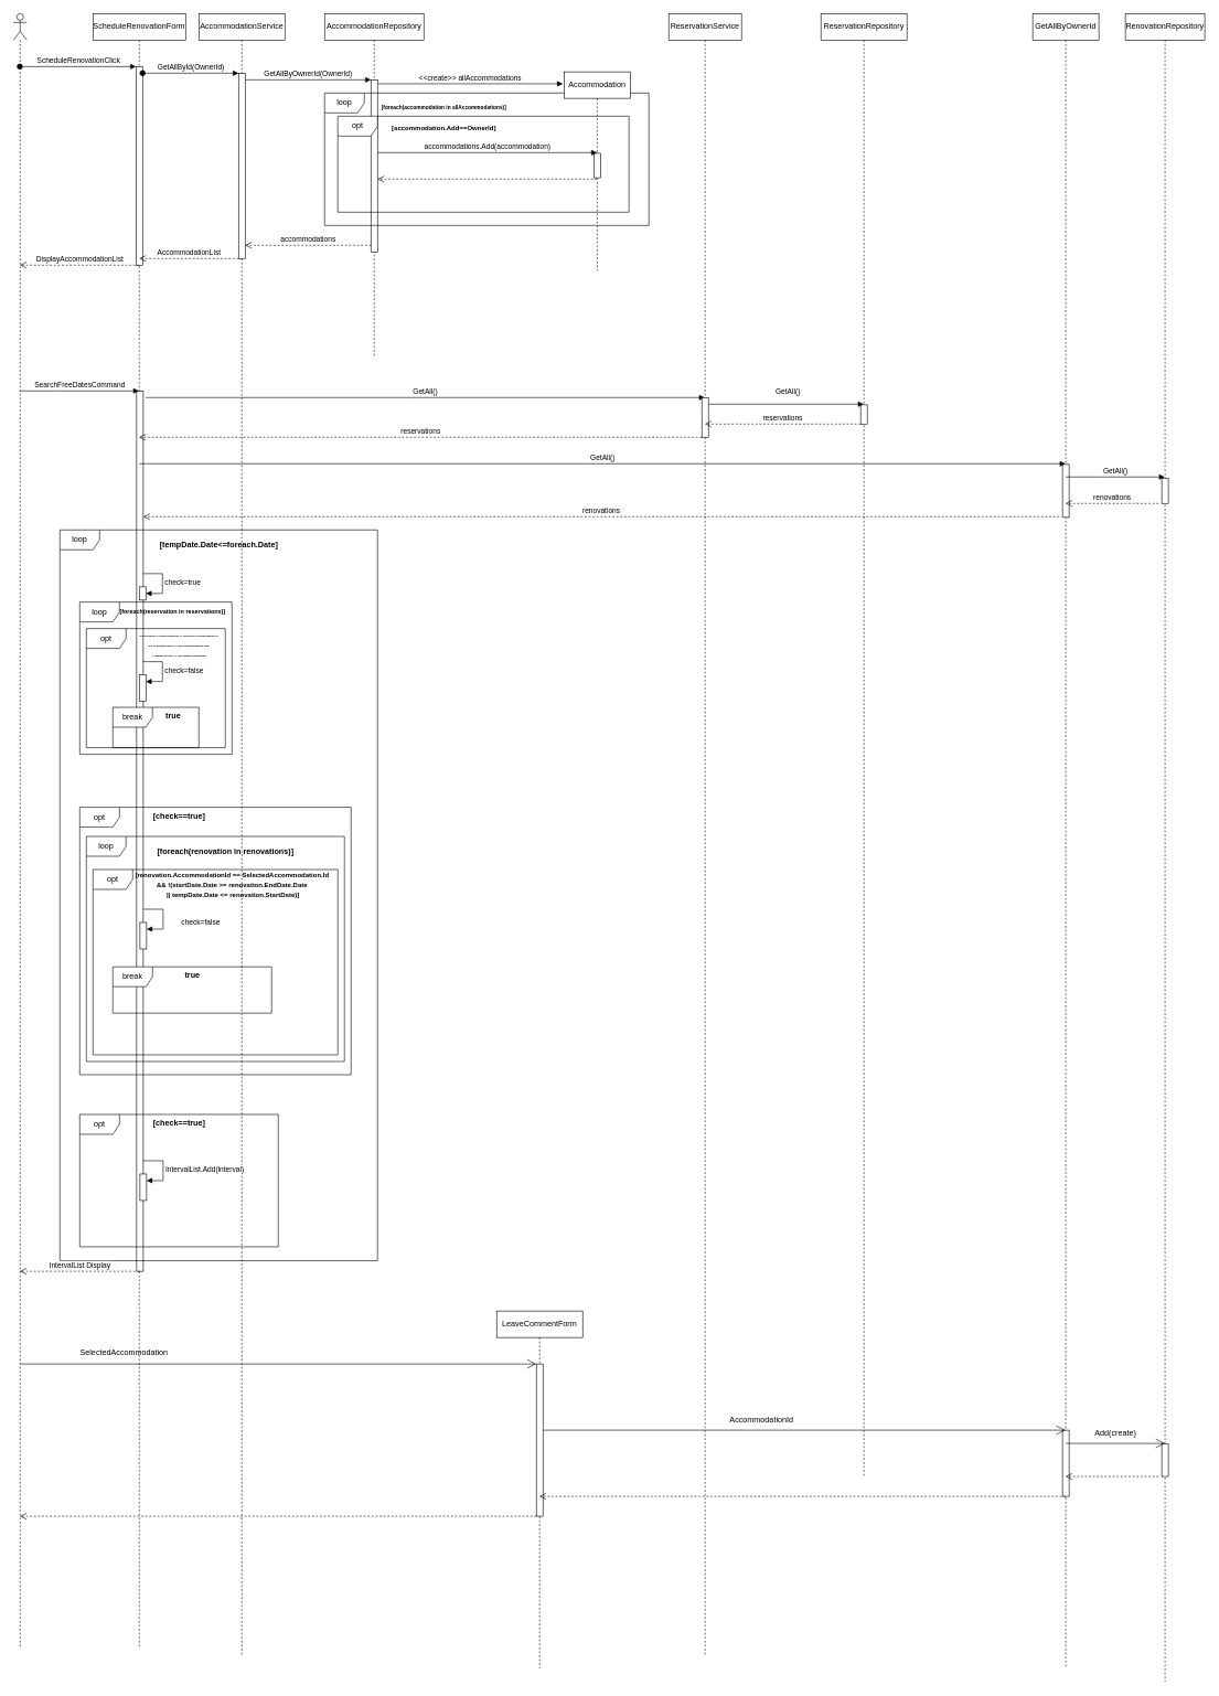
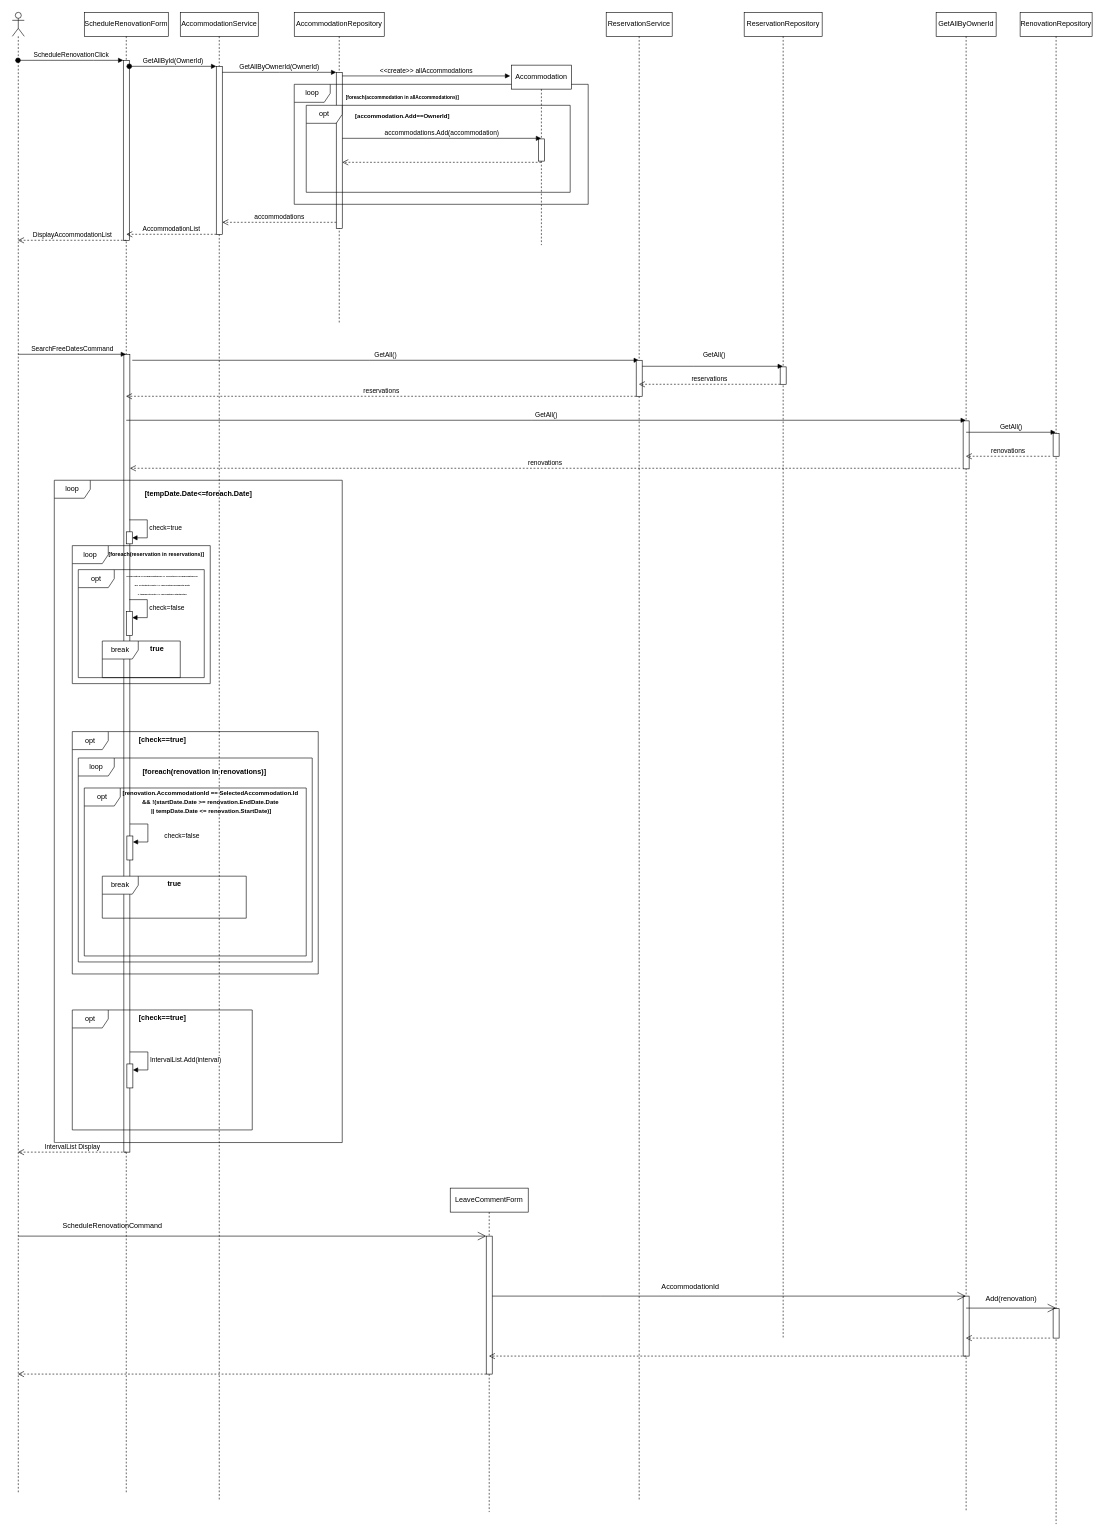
- <mxCell id="67" value="&amp;nbsp;SelectedAccommodation" style="text;html=1;align=center;verticalAlign=middle;resizable=0;points=[];autosize=1;strokeColor=none;fillColor=none;" parent="1" vertex="1"><mxGeometry x="90" y="2028" width="190" height="30" as="geometry" /></mxCell>
+ <mxCell id="67" value="&amp;nbsp;ScheduleRenovationCommand" style="text;html=1;align=center;verticalAlign=middle;resizable=0;points=[];autosize=1;strokeColor=none;fillColor=none;" parent="1" vertex="1"><mxGeometry x="90" y="2028" width="190" height="30" as="geometry" /></mxCell>
- <mxCell id="69" value="Add(create)" style="text;html=1;align=center;verticalAlign=middle;resizable=0;points=[];autosize=1;strokeColor=none;fillColor=none;" parent="1" vertex="1"><mxGeometry x="1630" y="2150" width="110" height="30" as="geometry" /></mxCell>
+ <mxCell id="69" value="Add(renovation)" style="text;html=1;align=center;verticalAlign=middle;resizable=0;points=[];autosize=1;strokeColor=none;fillColor=none;" parent="1" vertex="1"><mxGeometry x="1630" y="2150" width="110" height="30" as="geometry" /></mxCell>
